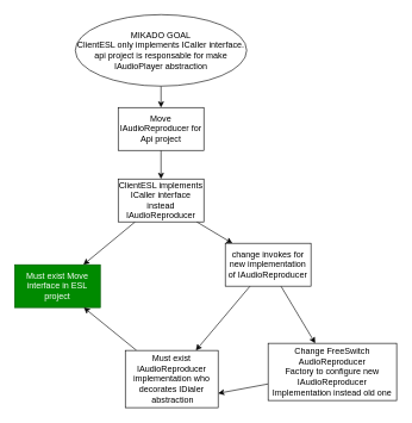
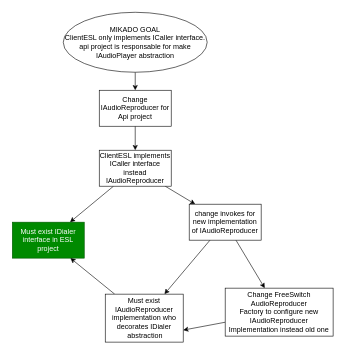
- <mxCell id="9" value="Move IAudioReproducer for Api project" style="whiteSpace=wrap;html=1;" vertex="1" parent="1"><mxGeometry x="165" y="150" width="120" height="60" as="geometry" /></mxCell>
+ <mxCell id="9" value="Change IAudioReproducer for Api project" style="whiteSpace=wrap;html=1;" vertex="1" parent="1"><mxGeometry x="165" y="150" width="120" height="60" as="geometry" /></mxCell>
- <mxCell id="7" value="Must exist Move interface in ESL project" style="whiteSpace=wrap;html=1;fillColor=#008a00;fontColor=#ffffff;strokeColor=#005700;" parent="1" vertex="1"><mxGeometry x="20" y="370" width="120" height="60" as="geometry" /></mxCell>
+ <mxCell id="7" value="Must exist IDialer interface in ESL project" style="whiteSpace=wrap;html=1;fillColor=#008a00;fontColor=#ffffff;strokeColor=#005700;" parent="1" vertex="1"><mxGeometry x="20" y="370" width="120" height="60" as="geometry" /></mxCell>
